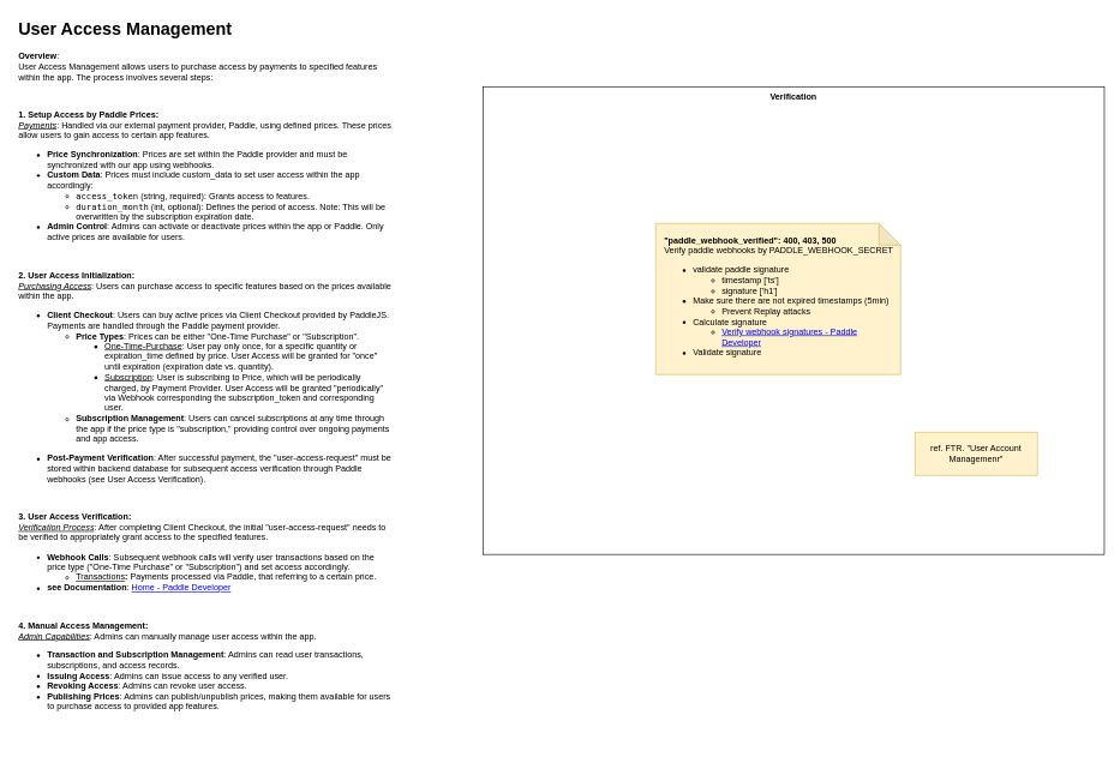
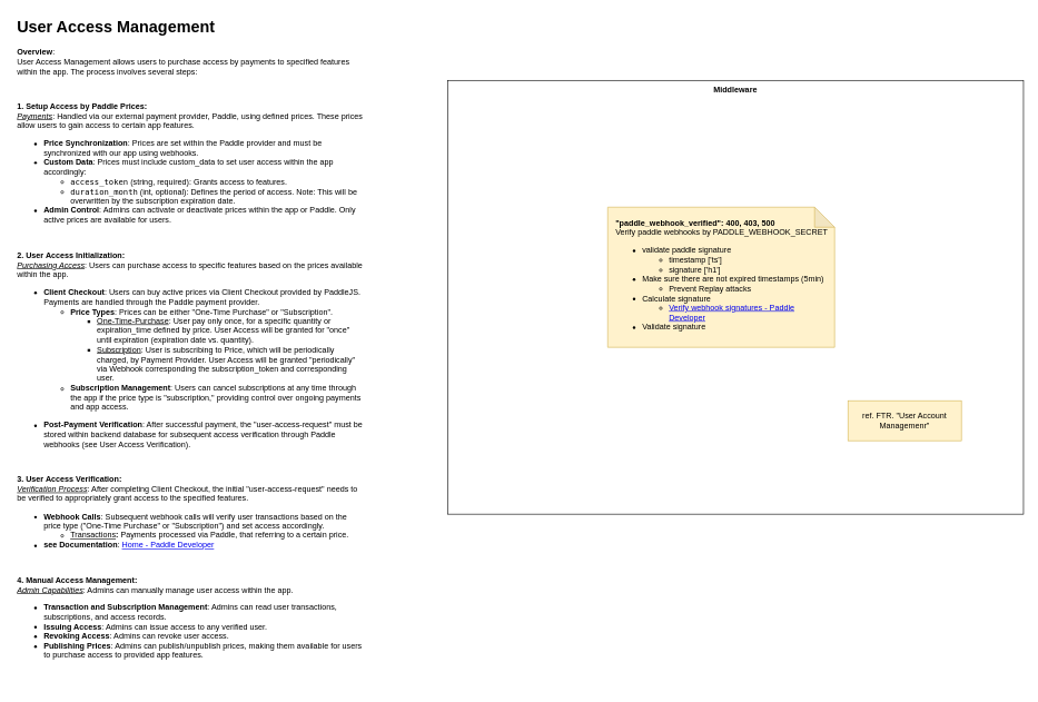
- <mxCell id="3" value="&lt;b&gt;Verification&lt;/b&gt;" style="rounded=0;whiteSpace=wrap;html=1;verticalAlign=top;" vertex="1" parent="1"><mxGeometry x="670" y="120" width="863" height="650" as="geometry" /></mxCell>
+ <mxCell id="3" value="&lt;b&gt;Middleware&lt;/b&gt;" style="rounded=0;whiteSpace=wrap;html=1;verticalAlign=top;" vertex="1" parent="1"><mxGeometry x="670" y="120" width="863" height="650" as="geometry" /></mxCell>
